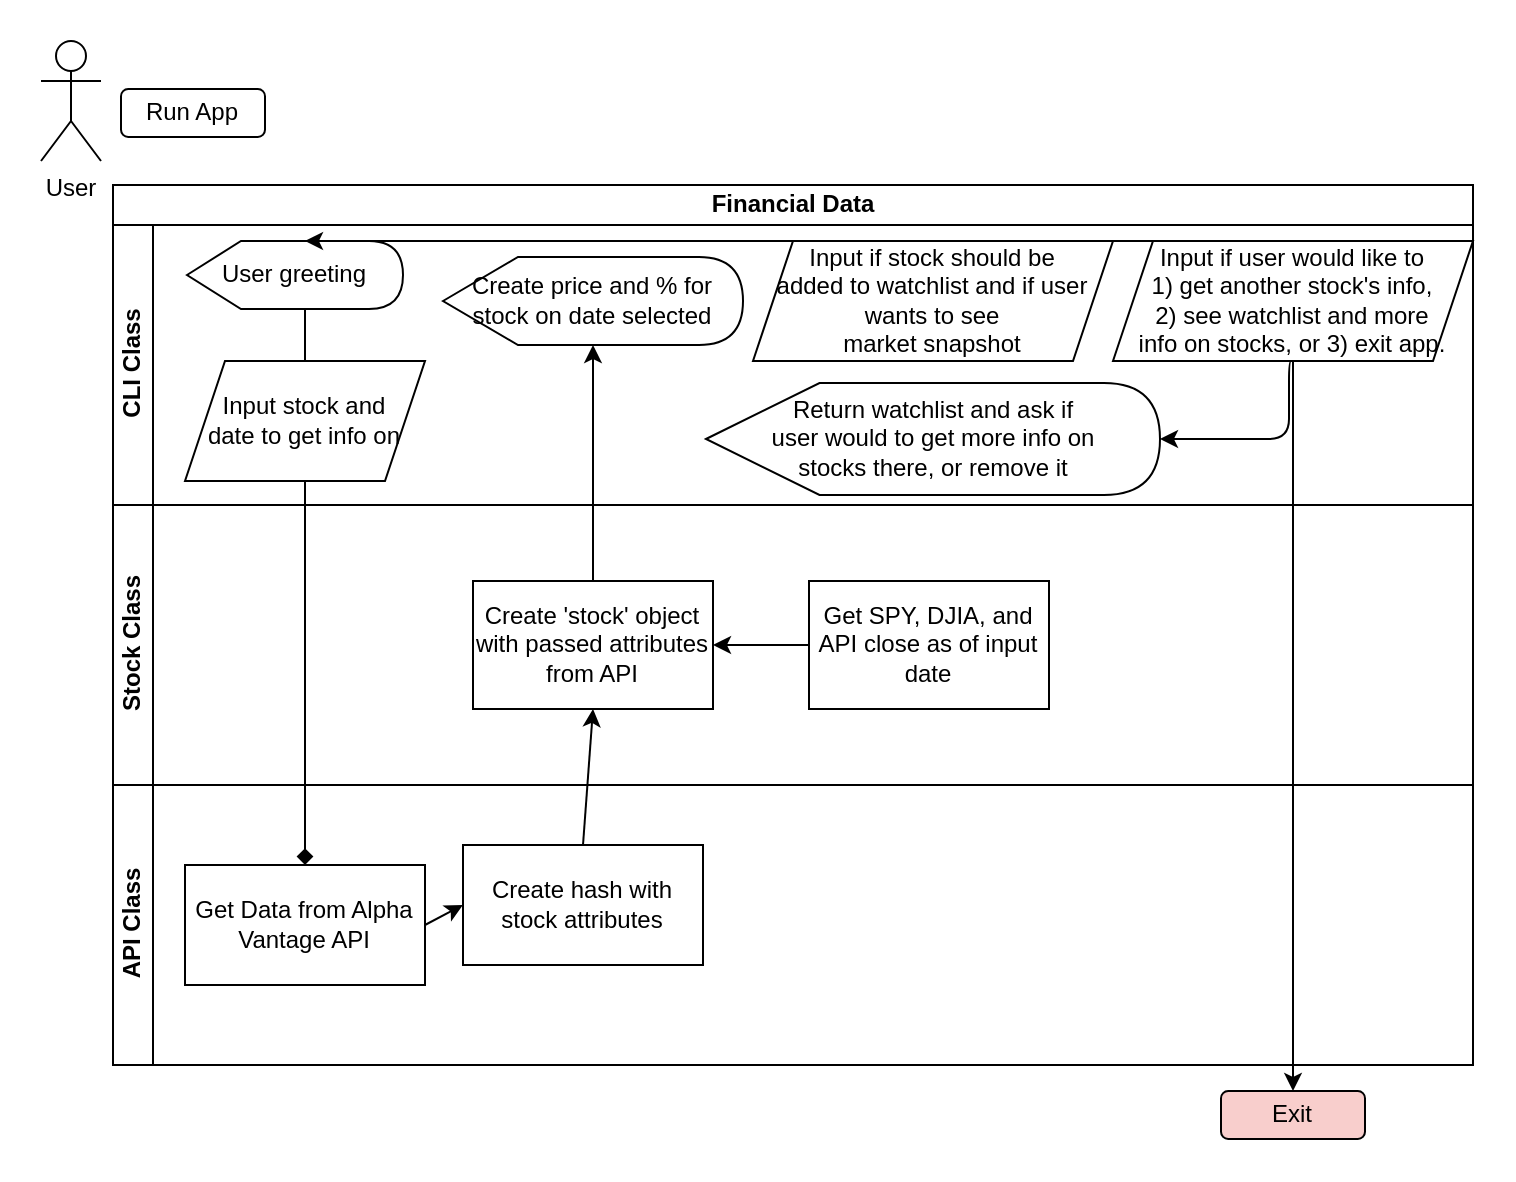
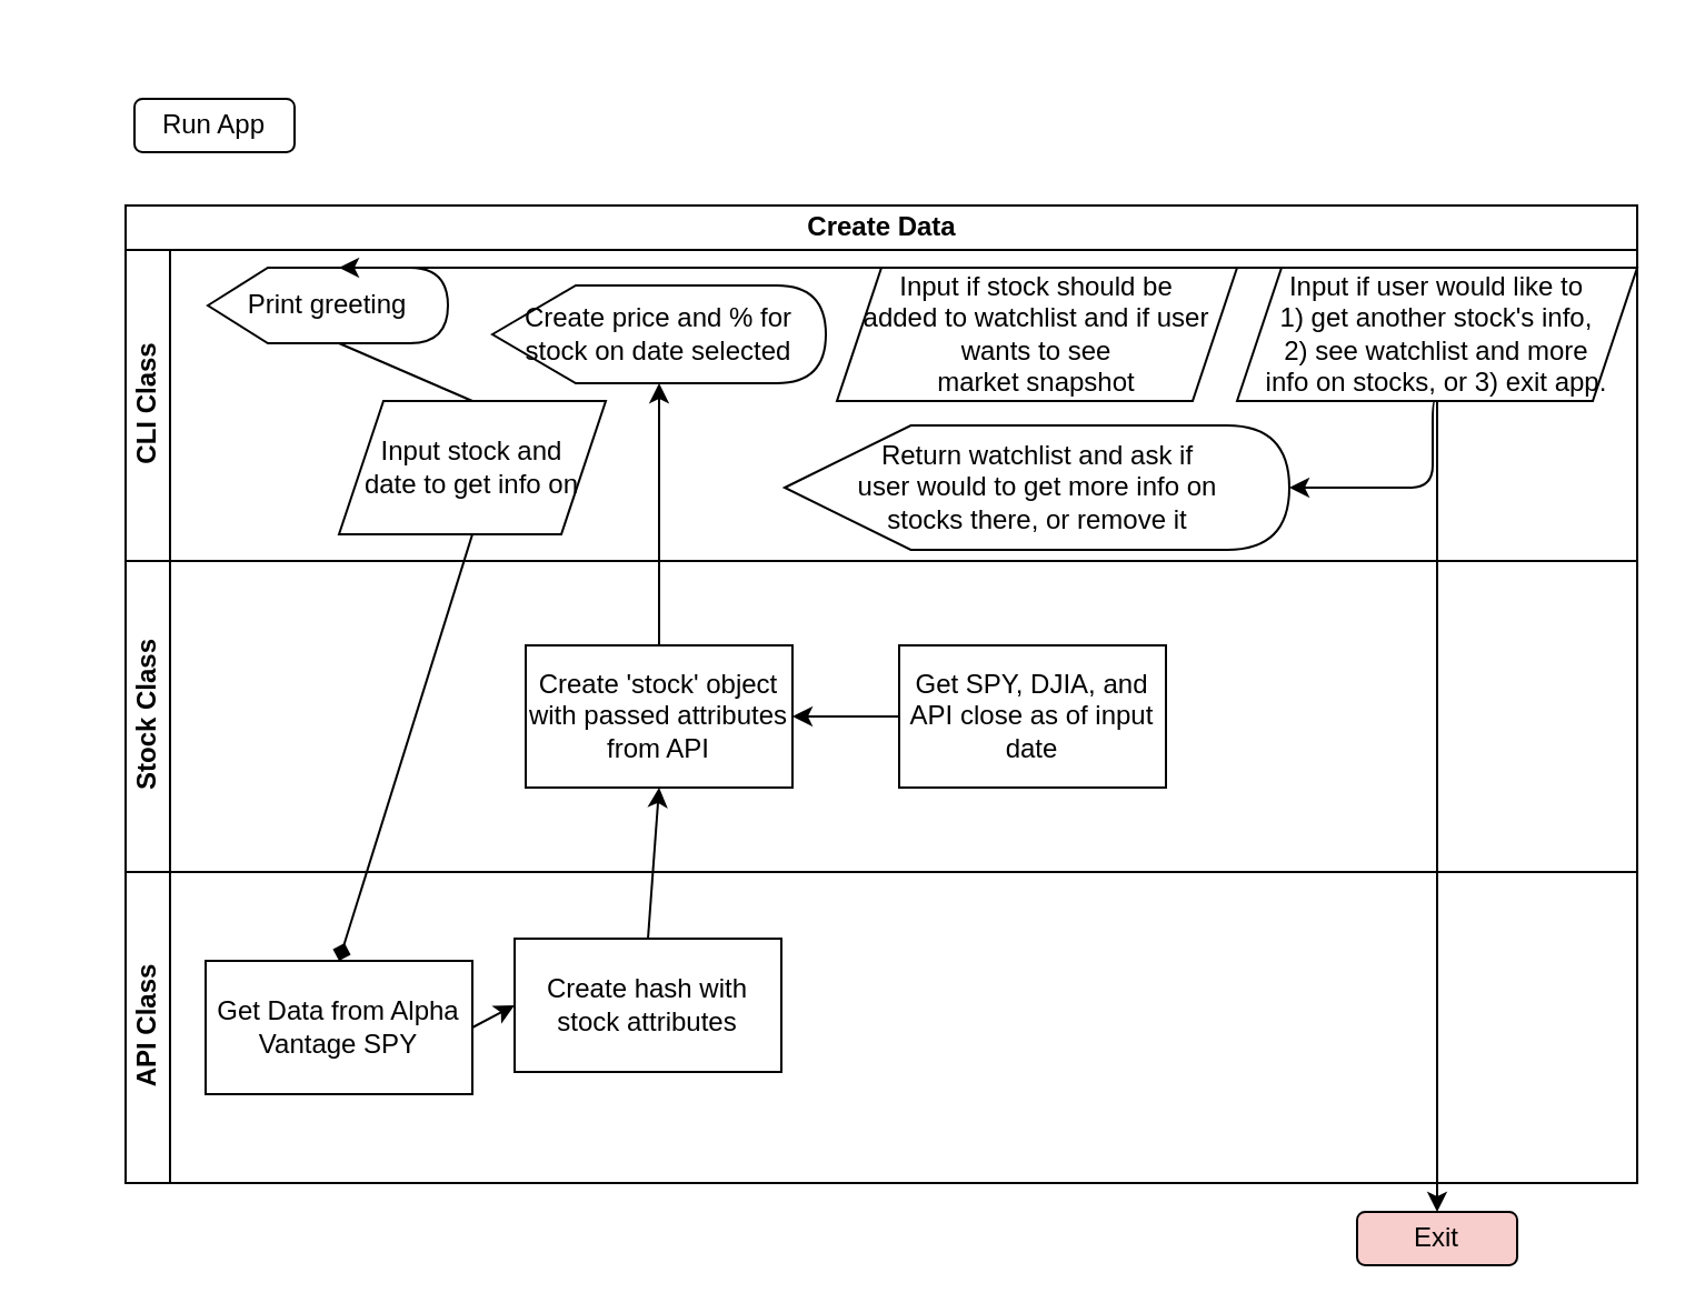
- <mxCell id="5" value="User" style="shape=umlActor;verticalLabelPosition=bottom;verticalAlign=top;html=1;outlineConnect=0;" vertex="1" parent="1"><mxGeometry x="20" y="20" width="30" height="60" as="geometry" /></mxCell>
- <mxCell id="6" value="Financial Data" style="swimlane;html=1;childLayout=stackLayout;resizeParent=1;resizeParentMax=0;horizontal=1;startSize=20;horizontalStack=0;" vertex="1" parent="1"><mxGeometry x="56" y="92" width="680" height="440" as="geometry" /></mxCell>
+ <mxCell id="6" value="Create Data" style="swimlane;html=1;childLayout=stackLayout;resizeParent=1;resizeParentMax=0;horizontal=1;startSize=20;horizontalStack=0;" vertex="1" parent="1"><mxGeometry x="56" y="92" width="680" height="440" as="geometry" /></mxCell>
- <mxCell id="11" value="User greeting" style="shape=display;whiteSpace=wrap;html=1;" vertex="1" parent="7"><mxGeometry x="37" y="8" width="108" height="34" as="geometry" /></mxCell>
+ <mxCell id="11" value="Print greeting" style="shape=display;whiteSpace=wrap;html=1;" vertex="1" parent="7"><mxGeometry x="37" y="8" width="108" height="34" as="geometry" /></mxCell>
- <mxCell id="13" value="Input stock and&lt;br&gt;date&amp;nbsp;to get info on" style="shape=parallelogram;perimeter=parallelogramPerimeter;whiteSpace=wrap;html=1;fixedSize=1;" vertex="1" parent="7"><mxGeometry x="36" y="68" width="120" height="60" as="geometry" /></mxCell>
+ <mxCell id="13" value="Input stock and&lt;br&gt;date&amp;nbsp;to get info on" style="shape=parallelogram;perimeter=parallelogramPerimeter;whiteSpace=wrap;html=1;fixedSize=1;" vertex="1" parent="7"><mxGeometry x="96" y="68" width="120" height="60" as="geometry" /></mxCell>
- <mxCell id="23" value="Get Data from Alpha Vantage API" style="rounded=0;whiteSpace=wrap;html=1;" vertex="1" parent="21"><mxGeometry x="36" y="40" width="120" height="60" as="geometry" /></mxCell>
+ <mxCell id="23" value="Get Data from Alpha Vantage SPY" style="rounded=0;whiteSpace=wrap;html=1;" vertex="1" parent="21"><mxGeometry x="36" y="40" width="120" height="60" as="geometry" /></mxCell>
